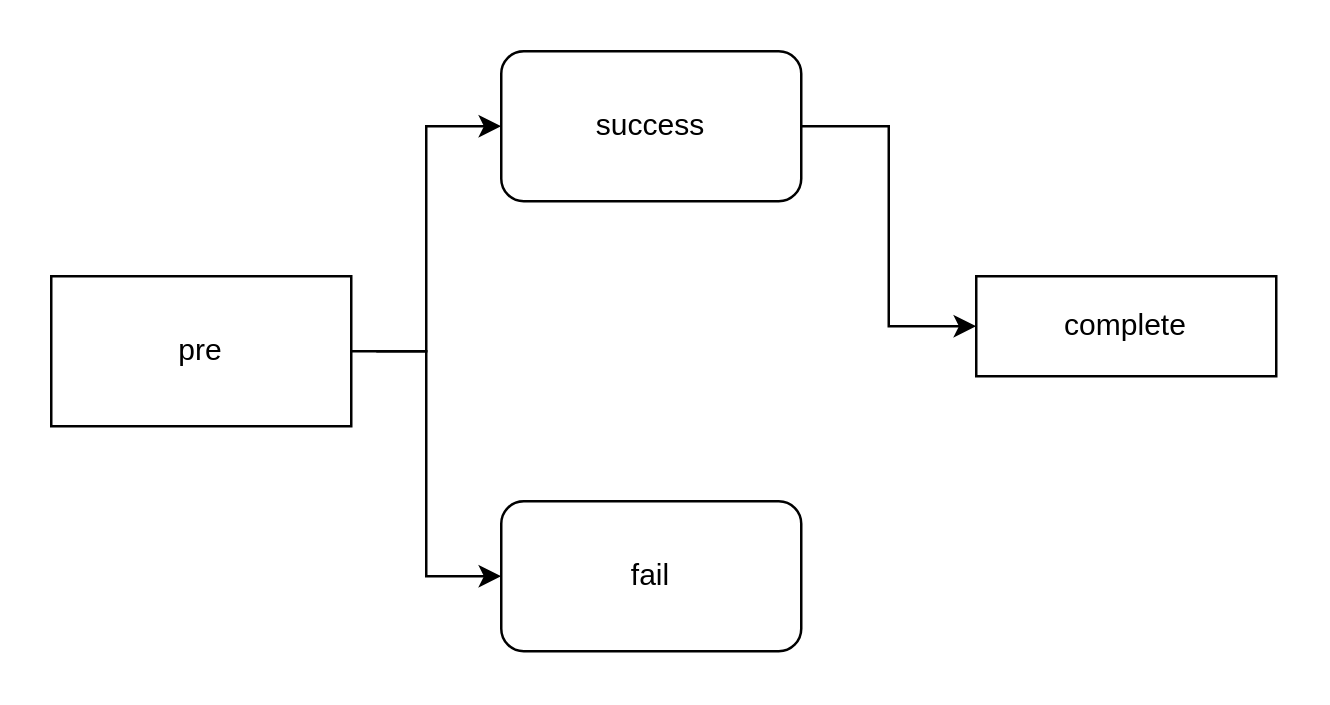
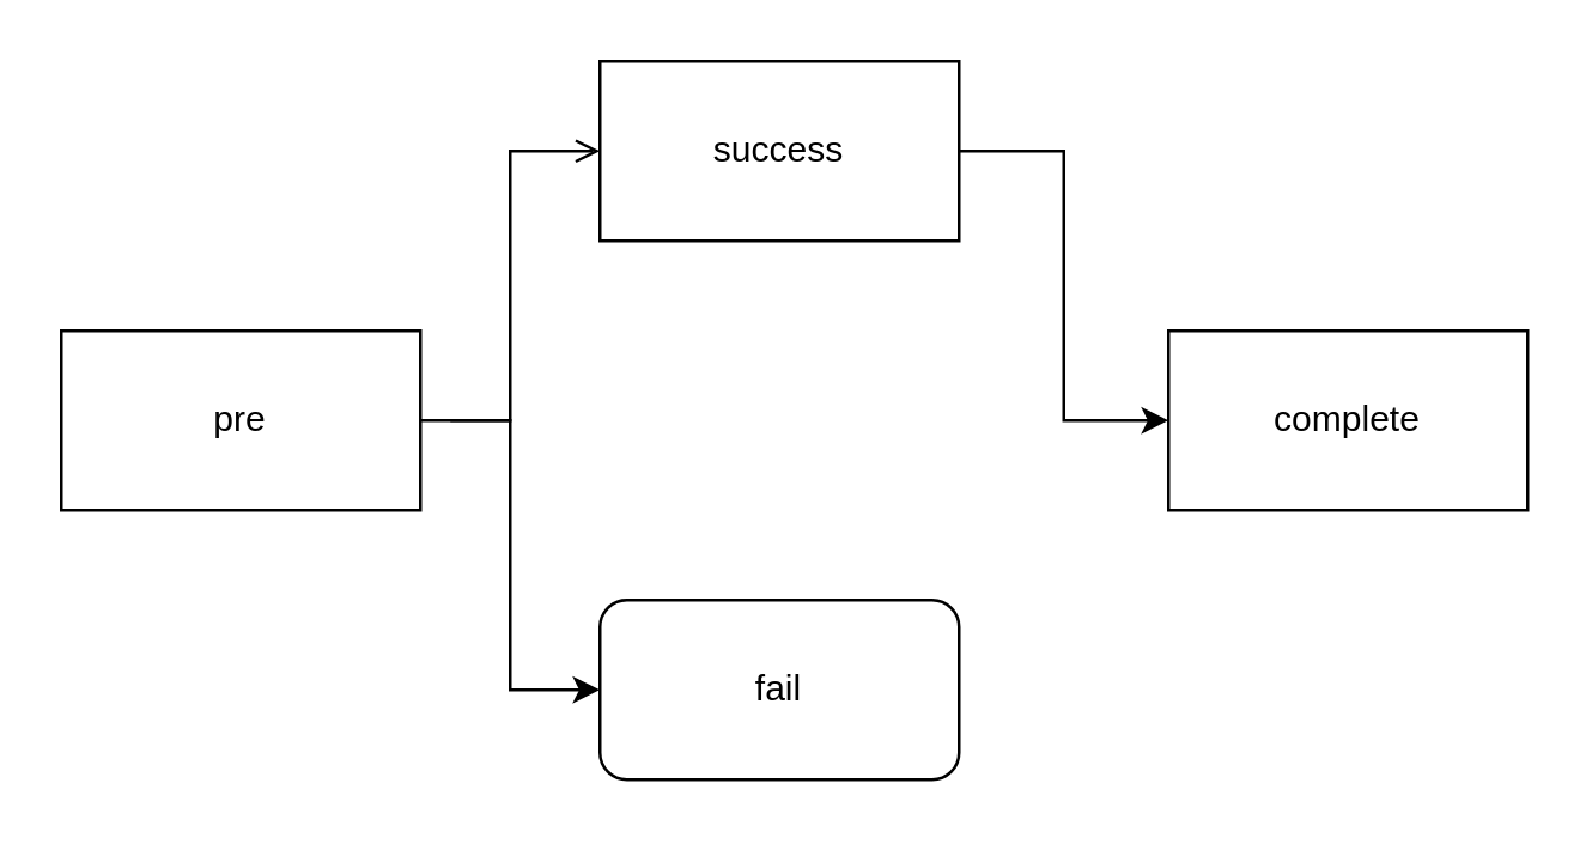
- <mxCell id="2" style="edgeStyle=orthogonalEdgeStyle;rounded=0;orthogonalLoop=1;jettySize=auto;html=1;entryX=0;entryY=0.5;entryDx=0;entryDy=0;" edge="1" parent="1" source="3" target="5"><mxGeometry relative="1" as="geometry"><mxPoint x="180" y="140" as="targetPoint" /></mxGeometry></mxCell>
+ <mxCell id="2" style="edgeStyle=orthogonalEdgeStyle;rounded=0;orthogonalLoop=1;jettySize=auto;html=1;entryX=0;entryY=0.5;entryDx=0;entryDy=0;endArrow=open;" edge="1" parent="1" source="3" target="5"><mxGeometry relative="1" as="geometry"><mxPoint x="180" y="140" as="targetPoint" /></mxGeometry></mxCell>
- <mxCell id="5" value="success" style="whiteSpace=wrap;html=1;rounded=1;" vertex="1" parent="1"><mxGeometry x="200" y="20" width="120" height="60" as="geometry" /></mxCell>
+ <mxCell id="5" value="success" style="rounded=0;whiteSpace=wrap;html=1;" vertex="1" parent="1"><mxGeometry x="200" y="20" width="120" height="60" as="geometry" /></mxCell>
- <mxCell id="7" value="complete" style="rounded=0;whiteSpace=wrap;html=1;" vertex="1" parent="1"><mxGeometry x="390" y="110" width="120" height="40" as="geometry" /></mxCell>
+ <mxCell id="7" value="complete" style="rounded=0;whiteSpace=wrap;html=1;" vertex="1" parent="1"><mxGeometry x="390" y="110" width="120" height="60" as="geometry" /></mxCell>
